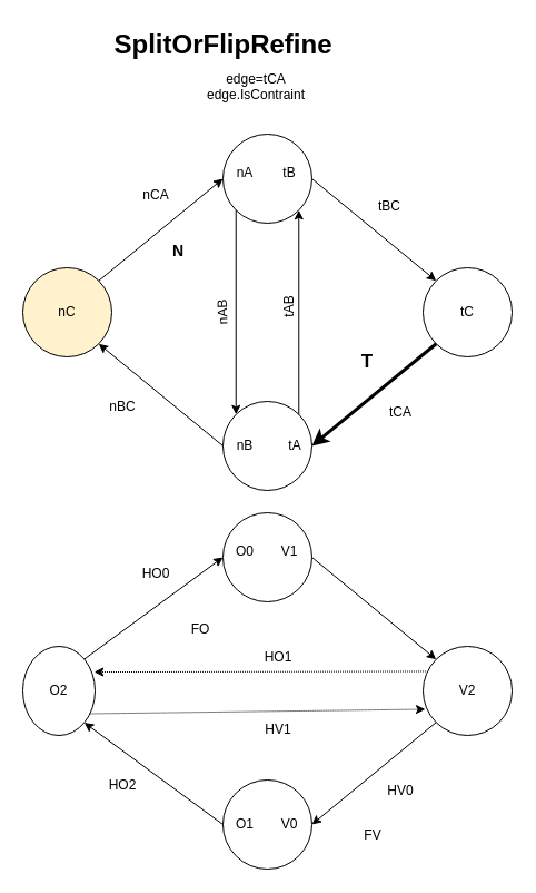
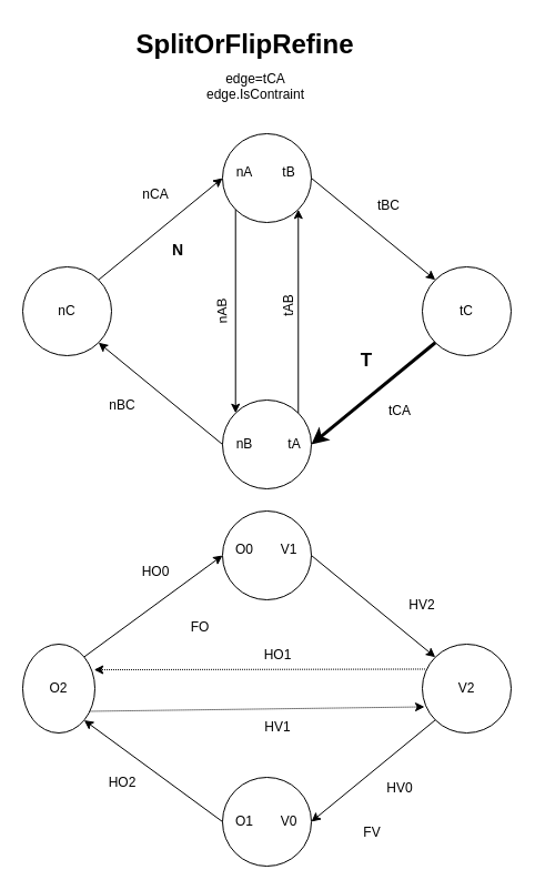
- <mxCell id="47" value="SplitOrFlipRefine" style="text;strokeColor=none;fillColor=none;html=1;fontSize=24;fontStyle=1;verticalAlign=middle;align=center;" vertex="1" parent="1"><mxGeometry x="40" y="20" width="320" height="40" as="geometry" /></mxCell>
+ <mxCell id="47" value="SplitOrFlipRefine" style="text;strokeColor=none;fillColor=none;html=1;fontSize=24;fontStyle=1;verticalAlign=middle;align=center;" vertex="1" parent="1"><mxGeometry x="60" y="20" width="320" height="40" as="geometry" /></mxCell>
- <mxCell id="5" value="nC" style="ellipse;whiteSpace=wrap;html=1;aspect=fixed;fillColor=#fff2cc;" parent="1" vertex="1"><mxGeometry x="20" y="240" width="80" height="80" as="geometry" /></mxCell>
+ <mxCell id="5" value="nC" style="ellipse;whiteSpace=wrap;html=1;aspect=fixed;" parent="1" vertex="1"><mxGeometry x="20" y="240" width="80" height="80" as="geometry" /></mxCell>
+ <mxCell id="38" value="HV&lt;span style=&quot;background-color: transparent; color: light-dark(rgb(0, 0, 0), rgb(255, 255, 255));&quot;&gt;2&lt;/span&gt;" style="text;html=1;align=center;verticalAlign=middle;whiteSpace=wrap;rounded=0;" parent="1" vertex="1"><mxGeometry x="350" y="530" width="60" height="30" as="geometry" /></mxCell>
